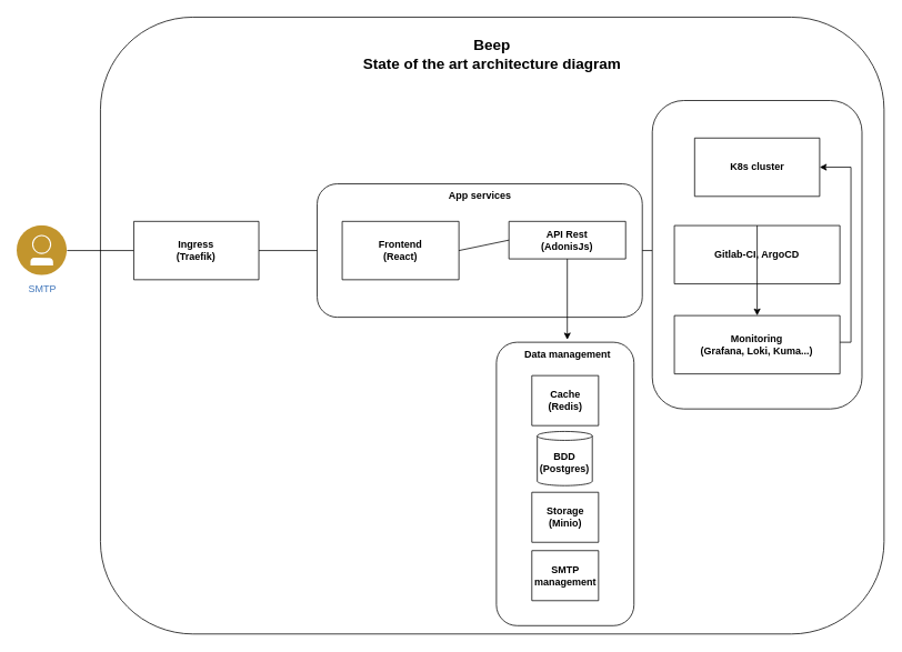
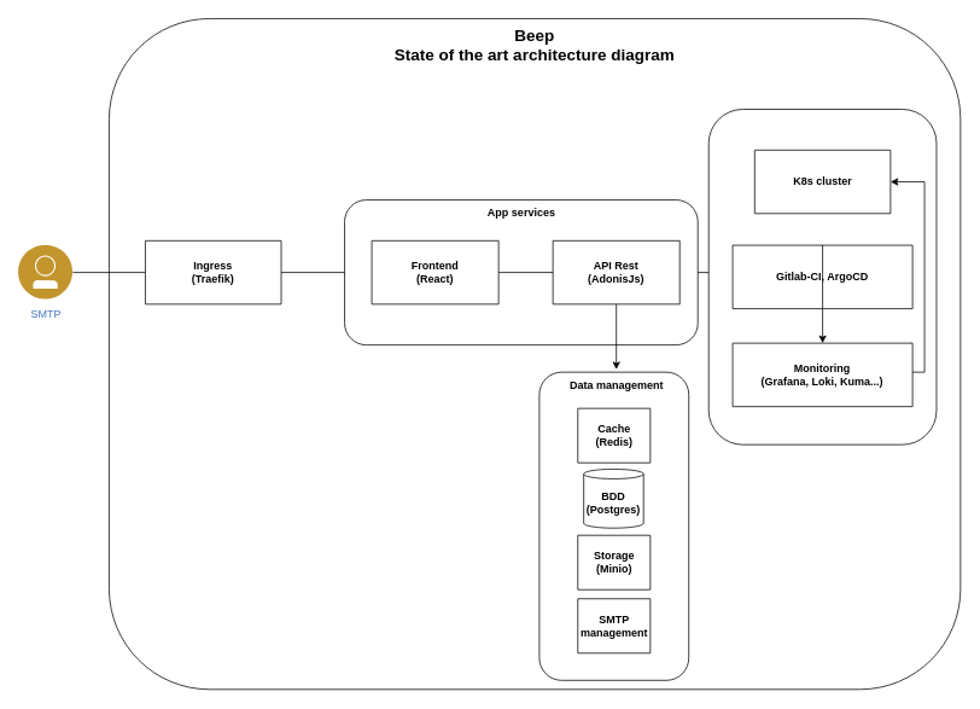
- <mxCell id="4" value="&lt;b&gt;&lt;font style=&quot;font-size: 18px;&quot;&gt;Beep&lt;/font&gt;&lt;/b&gt;&lt;div&gt;&lt;b&gt;&lt;font style=&quot;font-size: 18px;&quot;&gt;State of the art architecture diagram&lt;/font&gt;&lt;/b&gt;&lt;/div&gt;" style="text;html=1;align=center;verticalAlign=middle;whiteSpace=wrap;rounded=0;" vertex="1" parent="2"><mxGeometry x="206.866" y="20" width="526.268" height="50" as="geometry" /></mxCell>
+ <mxCell id="4" value="&lt;b&gt;&lt;font style=&quot;font-size: 18px;&quot;&gt;Beep&lt;/font&gt;&lt;/b&gt;&lt;div&gt;&lt;b&gt;&lt;font style=&quot;font-size: 18px;&quot;&gt;State of the art architecture diagram&lt;/font&gt;&lt;/b&gt;&lt;/div&gt;" style="text;html=1;align=center;verticalAlign=middle;whiteSpace=wrap;rounded=0;" vertex="1" parent="2"><mxGeometry x="206.866" y="5" width="526.268" height="50" as="geometry" /></mxCell>
- <mxCell id="24" value="API Rest&lt;div&gt;(AdonisJs)&lt;/div&gt;" style="swimlane;whiteSpace=wrap;html=1;startSize=200;" vertex="1" parent="13"><mxGeometry x="230" y="45" width="140" height="45" as="geometry" /></mxCell>
+ <mxCell id="24" value="API Rest&lt;div&gt;(AdonisJs)&lt;/div&gt;" style="swimlane;whiteSpace=wrap;html=1;startSize=200;" vertex="1" parent="13"><mxGeometry x="230" y="45" width="140" height="70" as="geometry" /></mxCell>
